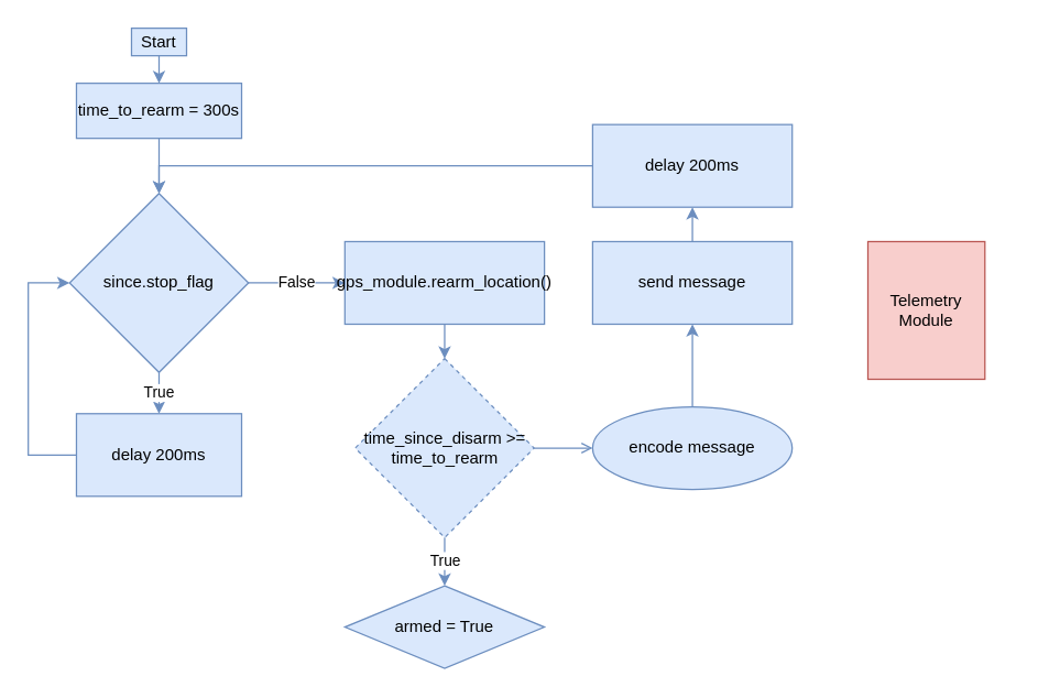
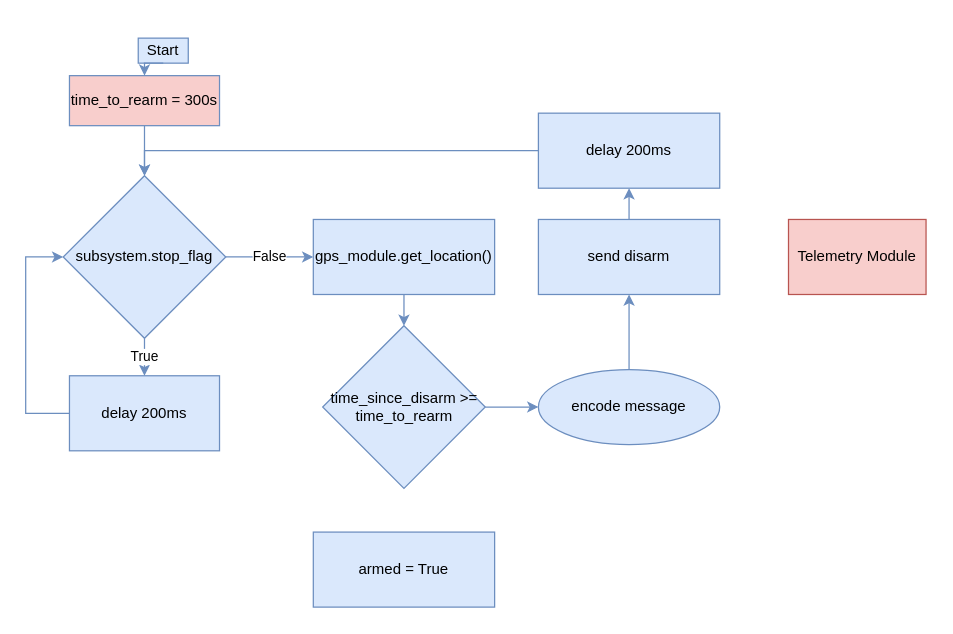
- <mxCell id="9" value="Start" style="text;html=1;strokeColor=#6c8ebf;fillColor=#dae8fc;align=center;verticalAlign=middle;whiteSpace=wrap;rounded=0;" vertex="1" parent="1"><mxGeometry x="95" y="20" width="40" height="20" as="geometry" /></mxCell>
+ <mxCell id="9" value="Start" style="text;html=1;strokeColor=#6c8ebf;fillColor=#dae8fc;align=center;verticalAlign=middle;whiteSpace=wrap;rounded=0;" vertex="1" parent="1"><mxGeometry x="110" y="30" width="40" height="20" as="geometry" /></mxCell>
- <mxCell id="22" value="time_to_rearm = 300s" style="rounded=0;whiteSpace=wrap;html=1;fillColor=#dae8fc;strokeColor=#6c8ebf;" vertex="1" parent="1"><mxGeometry x="55" y="60" width="120" height="40" as="geometry" /></mxCell>
+ <mxCell id="22" value="time_to_rearm = 300s" style="rounded=0;whiteSpace=wrap;html=1;fillColor=#f8cecc;strokeColor=#6c8ebf;" vertex="1" parent="1"><mxGeometry x="55" y="60" width="120" height="40" as="geometry" /></mxCell>
- <mxCell id="4" value="since.stop_flag" style="rhombus;whiteSpace=wrap;html=1;fillColor=#dae8fc;strokeColor=#6c8ebf;" vertex="1" parent="1"><mxGeometry x="50" y="140" width="130" height="130" as="geometry" /></mxCell>
+ <mxCell id="4" value="subsystem.stop_flag" style="rhombus;whiteSpace=wrap;html=1;fillColor=#dae8fc;strokeColor=#6c8ebf;" vertex="1" parent="1"><mxGeometry x="50" y="140" width="130" height="130" as="geometry" /></mxCell>
- <mxCell id="8" value="gps_module.rearm_location()" style="rounded=0;whiteSpace=wrap;html=1;fillColor=#dae8fc;strokeColor=#6c8ebf;" vertex="1" parent="1"><mxGeometry x="250" y="175" width="145" height="60" as="geometry" /></mxCell>
+ <mxCell id="8" value="gps_module.get_location()" style="rounded=0;whiteSpace=wrap;html=1;fillColor=#dae8fc;strokeColor=#6c8ebf;" vertex="1" parent="1"><mxGeometry x="250" y="175" width="145" height="60" as="geometry" /></mxCell>
- <mxCell id="17" value="send message" style="rounded=0;whiteSpace=wrap;html=1;fillColor=#dae8fc;strokeColor=#6c8ebf;" vertex="1" parent="1"><mxGeometry x="430" y="175" width="145" height="60" as="geometry" /></mxCell>
+ <mxCell id="17" value="send disarm" style="rounded=0;whiteSpace=wrap;html=1;fillColor=#dae8fc;strokeColor=#6c8ebf;" vertex="1" parent="1"><mxGeometry x="430" y="175" width="145" height="60" as="geometry" /></mxCell>
- <mxCell id="18" value="Telemetry Module" style="rounded=0;whiteSpace=wrap;html=1;fillColor=#f8cecc;strokeColor=#b85450;" vertex="1" parent="1"><mxGeometry x="630" y="175" width="85" height="100" as="geometry" /></mxCell>
+ <mxCell id="18" value="Telemetry Module" style="rounded=0;whiteSpace=wrap;html=1;fillColor=#f8cecc;strokeColor=#b85450;" vertex="1" parent="1"><mxGeometry x="630" y="175" width="110" height="60" as="geometry" /></mxCell>
- <mxCell id="12" value="time_since_disarm &amp;gt;= time_to_rearm" style="rhombus;whiteSpace=wrap;html=1;fillColor=#dae8fc;strokeColor=#6c8ebf;dashed=1;" vertex="1" parent="1"><mxGeometry x="257.5" y="260" width="130" height="130" as="geometry" /></mxCell>
+ <mxCell id="12" value="time_since_disarm &amp;gt;= time_to_rearm" style="rhombus;whiteSpace=wrap;html=1;fillColor=#dae8fc;strokeColor=#6c8ebf;" vertex="1" parent="1"><mxGeometry x="257.5" y="260" width="130" height="130" as="geometry" /></mxCell>
- <mxCell id="11" value="" style="edgeStyle=orthogonalEdgeStyle;rounded=0;orthogonalLoop=1;jettySize=auto;html=1;fillColor=#dae8fc;strokeColor=#6c8ebf;endArrow=open;" edge="1" parent="1" source="12" target="15"><mxGeometry relative="1" as="geometry" /></mxCell>
+ <mxCell id="11" value="" style="edgeStyle=orthogonalEdgeStyle;rounded=0;orthogonalLoop=1;jettySize=auto;html=1;fillColor=#dae8fc;strokeColor=#6c8ebf;" edge="1" parent="1" source="12" target="15"><mxGeometry relative="1" as="geometry" /></mxCell>
- <mxCell id="10" value="True" style="edgeStyle=orthogonalEdgeStyle;rounded=0;orthogonalLoop=1;jettySize=auto;html=1;fillColor=#dae8fc;strokeColor=#6c8ebf;" edge="1" parent="1" source="12" target="13"><mxGeometry relative="1" as="geometry" /></mxCell>
- <mxCell id="13" value="armed = True" style="rhombus;whiteSpace=wrap;html=1;fillColor=#dae8fc;strokeColor=#6c8ebf;" vertex="1" parent="1"><mxGeometry x="250" y="425" width="145" height="60" as="geometry" /></mxCell>
+ <mxCell id="13" value="armed = True" style="rounded=0;whiteSpace=wrap;html=1;fillColor=#dae8fc;strokeColor=#6c8ebf;" vertex="1" parent="1"><mxGeometry x="250" y="425" width="145" height="60" as="geometry" /></mxCell>
